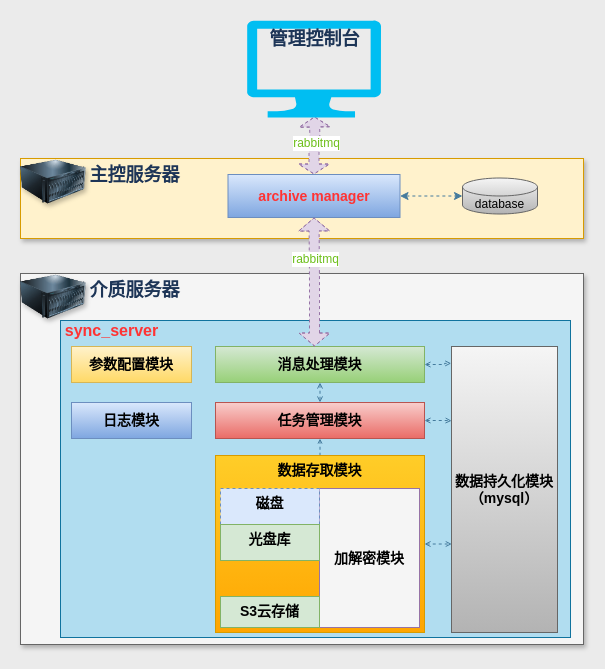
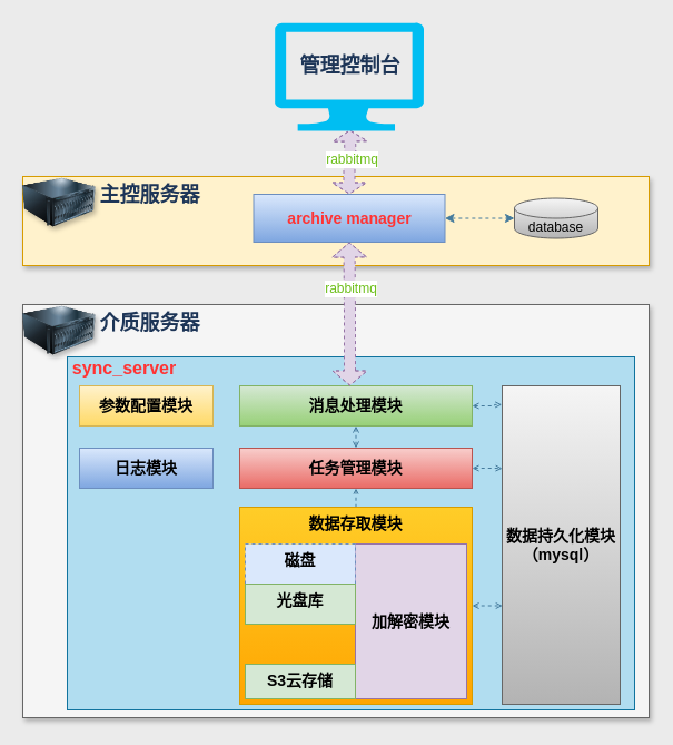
- <mxCell id="8" value="管理控制台" style="text;html=1;align=center;verticalAlign=middle;resizable=0;points=[];autosize=1;strokeColor=none;fillColor=none;fontSize=18;fontColor=#1D3557;fontStyle=1;movable=0;rotatable=0;deletable=0;editable=0;connectable=0;" parent="1" vertex="1"><mxGeometry x="259.5" y="22" width="108" height="34" as="geometry" /></mxCell>
+ <mxCell id="8" value="管理控制台" style="text;html=1;align=center;verticalAlign=middle;resizable=0;points=[];autosize=1;strokeColor=none;fillColor=none;fontSize=18;fontColor=#1D3557;fontStyle=1;movable=0;rotatable=0;deletable=0;editable=0;connectable=0;" parent="1" vertex="1"><mxGeometry x="259.5" y="42" width="108" height="34" as="geometry" /></mxCell>
- <mxCell id="29" value="加解密模块" style="rounded=0;whiteSpace=wrap;html=1;sketch=0;strokeColor=#9673a6;fillColor=#f5f5f5;fontSize=14;fontStyle=1;movable=0;resizable=0;rotatable=0;deletable=0;editable=0;connectable=0;verticalAlign=middle;" parent="17" vertex="1"><mxGeometry x="248" y="142" width="100" height="139" as="geometry" /></mxCell>
+ <mxCell id="29" value="加解密模块" style="rounded=0;whiteSpace=wrap;html=1;sketch=0;strokeColor=#9673a6;fillColor=#e1d5e7;fontSize=14;fontStyle=1;movable=0;resizable=0;rotatable=0;deletable=0;editable=0;connectable=0;verticalAlign=middle;" parent="17" vertex="1"><mxGeometry x="248" y="142" width="100" height="139" as="geometry" /></mxCell>
